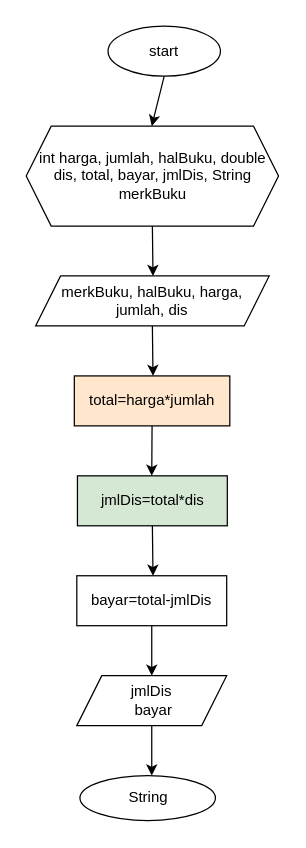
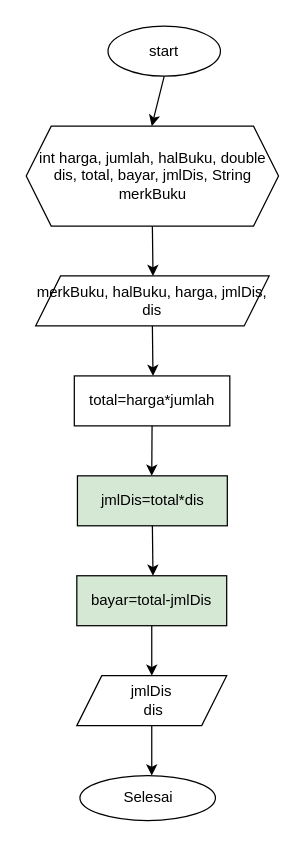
- <mxCell id="6" value="merkBuku, halBuku, harga, jumlah, dis" style="shape=parallelogram;perimeter=parallelogramPerimeter;whiteSpace=wrap;html=1;fixedSize=1;" vertex="1" parent="1"><mxGeometry x="28" y="220" width="187" height="40" as="geometry" /></mxCell>
+ <mxCell id="6" value="merkBuku, halBuku, harga, jmlDis, dis" style="shape=parallelogram;perimeter=parallelogramPerimeter;whiteSpace=wrap;html=1;fixedSize=1;" vertex="1" parent="1"><mxGeometry x="28" y="220" width="187" height="40" as="geometry" /></mxCell>
- <mxCell id="8" value="total=harga*jumlah" style="rounded=0;whiteSpace=wrap;html=1;fillColor=#ffe6cc;" vertex="1" parent="1"><mxGeometry x="59" y="300" width="124.5" height="40" as="geometry" /></mxCell>
+ <mxCell id="8" value="total=harga*jumlah" style="rounded=0;whiteSpace=wrap;html=1;" vertex="1" parent="1"><mxGeometry x="59" y="300" width="124.5" height="40" as="geometry" /></mxCell>
- <mxCell id="12" value="bayar=total-jmlDis" style="rounded=0;whiteSpace=wrap;html=1;" vertex="1" parent="1"><mxGeometry x="61" y="460" width="120" height="40" as="geometry" /></mxCell>
+ <mxCell id="12" value="bayar=total-jmlDis" style="rounded=0;whiteSpace=wrap;html=1;fillColor=#d5e8d4;" vertex="1" parent="1"><mxGeometry x="61" y="460" width="120" height="40" as="geometry" /></mxCell>
- <mxCell id="14" value="jmlDis&lt;br&gt;&amp;nbsp;bayar" style="shape=parallelogram;perimeter=parallelogramPerimeter;whiteSpace=wrap;html=1;fixedSize=1;" vertex="1" parent="1"><mxGeometry x="61" y="540" width="120" height="40" as="geometry" /></mxCell>
+ <mxCell id="14" value="jmlDis&lt;br&gt;&amp;nbsp;dis" style="shape=parallelogram;perimeter=parallelogramPerimeter;whiteSpace=wrap;html=1;fixedSize=1;" vertex="1" parent="1"><mxGeometry x="61" y="540" width="120" height="40" as="geometry" /></mxCell>
- <mxCell id="16" value="String" style="ellipse;whiteSpace=wrap;html=1;" vertex="1" parent="1"><mxGeometry x="63.5" y="620" width="108.5" height="36" as="geometry" /></mxCell>
+ <mxCell id="16" value="Selesai" style="ellipse;whiteSpace=wrap;html=1;" vertex="1" parent="1"><mxGeometry x="63.5" y="620" width="108.5" height="36" as="geometry" /></mxCell>
